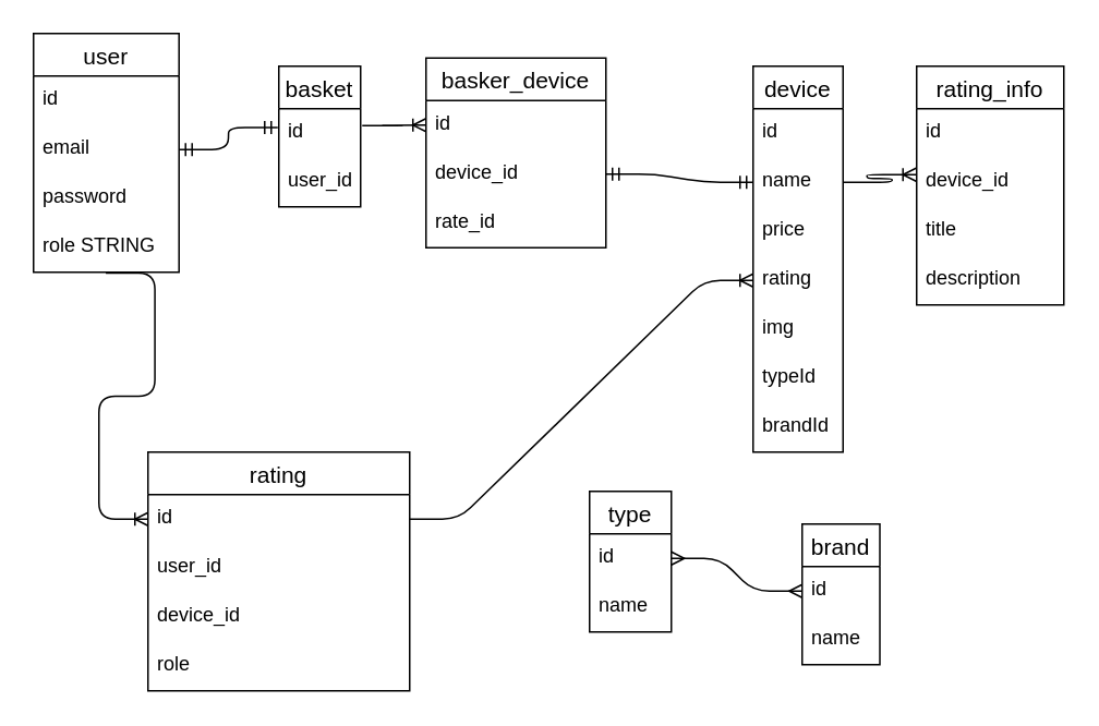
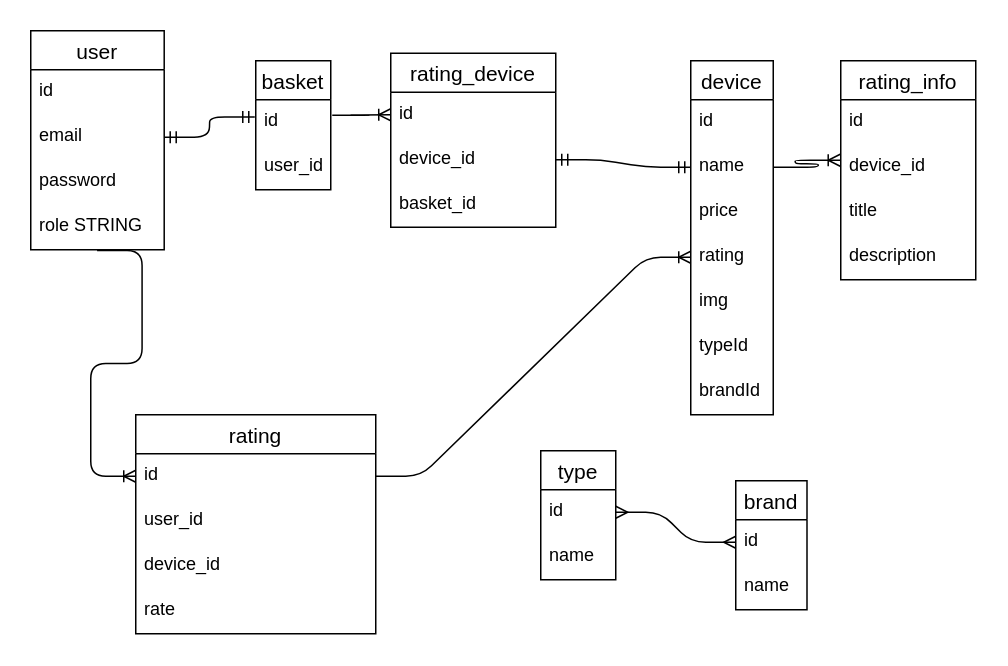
- <mxCell id="32" value="basker_device" style="swimlane;fontStyle=0;childLayout=stackLayout;horizontal=1;startSize=26;horizontalStack=0;resizeParent=1;resizeParentMax=0;resizeLast=0;collapsible=1;marginBottom=0;align=center;fontSize=14;" vertex="1" parent="1"><mxGeometry x="260" y="35" width="110" height="116" as="geometry" /></mxCell>
+ <mxCell id="32" value="rating_device" style="swimlane;fontStyle=0;childLayout=stackLayout;horizontal=1;startSize=26;horizontalStack=0;resizeParent=1;resizeParentMax=0;resizeLast=0;collapsible=1;marginBottom=0;align=center;fontSize=14;" vertex="1" parent="1"><mxGeometry x="260" y="35" width="110" height="116" as="geometry" /></mxCell>
- <mxCell id="35" value="rate_id" style="text;strokeColor=none;fillColor=none;spacingLeft=4;spacingRight=4;overflow=hidden;rotatable=0;points=[[0,0.5],[1,0.5]];portConstraint=eastwest;fontSize=12;" vertex="1" parent="32"><mxGeometry y="86" width="110" height="30" as="geometry" /></mxCell>
+ <mxCell id="35" value="basket_id" style="text;strokeColor=none;fillColor=none;spacingLeft=4;spacingRight=4;overflow=hidden;rotatable=0;points=[[0,0.5],[1,0.5]];portConstraint=eastwest;fontSize=12;" vertex="1" parent="32"><mxGeometry y="86" width="110" height="30" as="geometry" /></mxCell>
- <mxCell id="42" value="role" style="text;strokeColor=none;fillColor=none;spacingLeft=4;spacingRight=4;overflow=hidden;rotatable=0;points=[[0,0.5],[1,0.5]];portConstraint=eastwest;fontSize=12;" vertex="1" parent="38"><mxGeometry y="116" width="160" height="30" as="geometry" /></mxCell>
+ <mxCell id="42" value="rate" style="text;strokeColor=none;fillColor=none;spacingLeft=4;spacingRight=4;overflow=hidden;rotatable=0;points=[[0,0.5],[1,0.5]];portConstraint=eastwest;fontSize=12;" vertex="1" parent="38"><mxGeometry y="116" width="160" height="30" as="geometry" /></mxCell>
